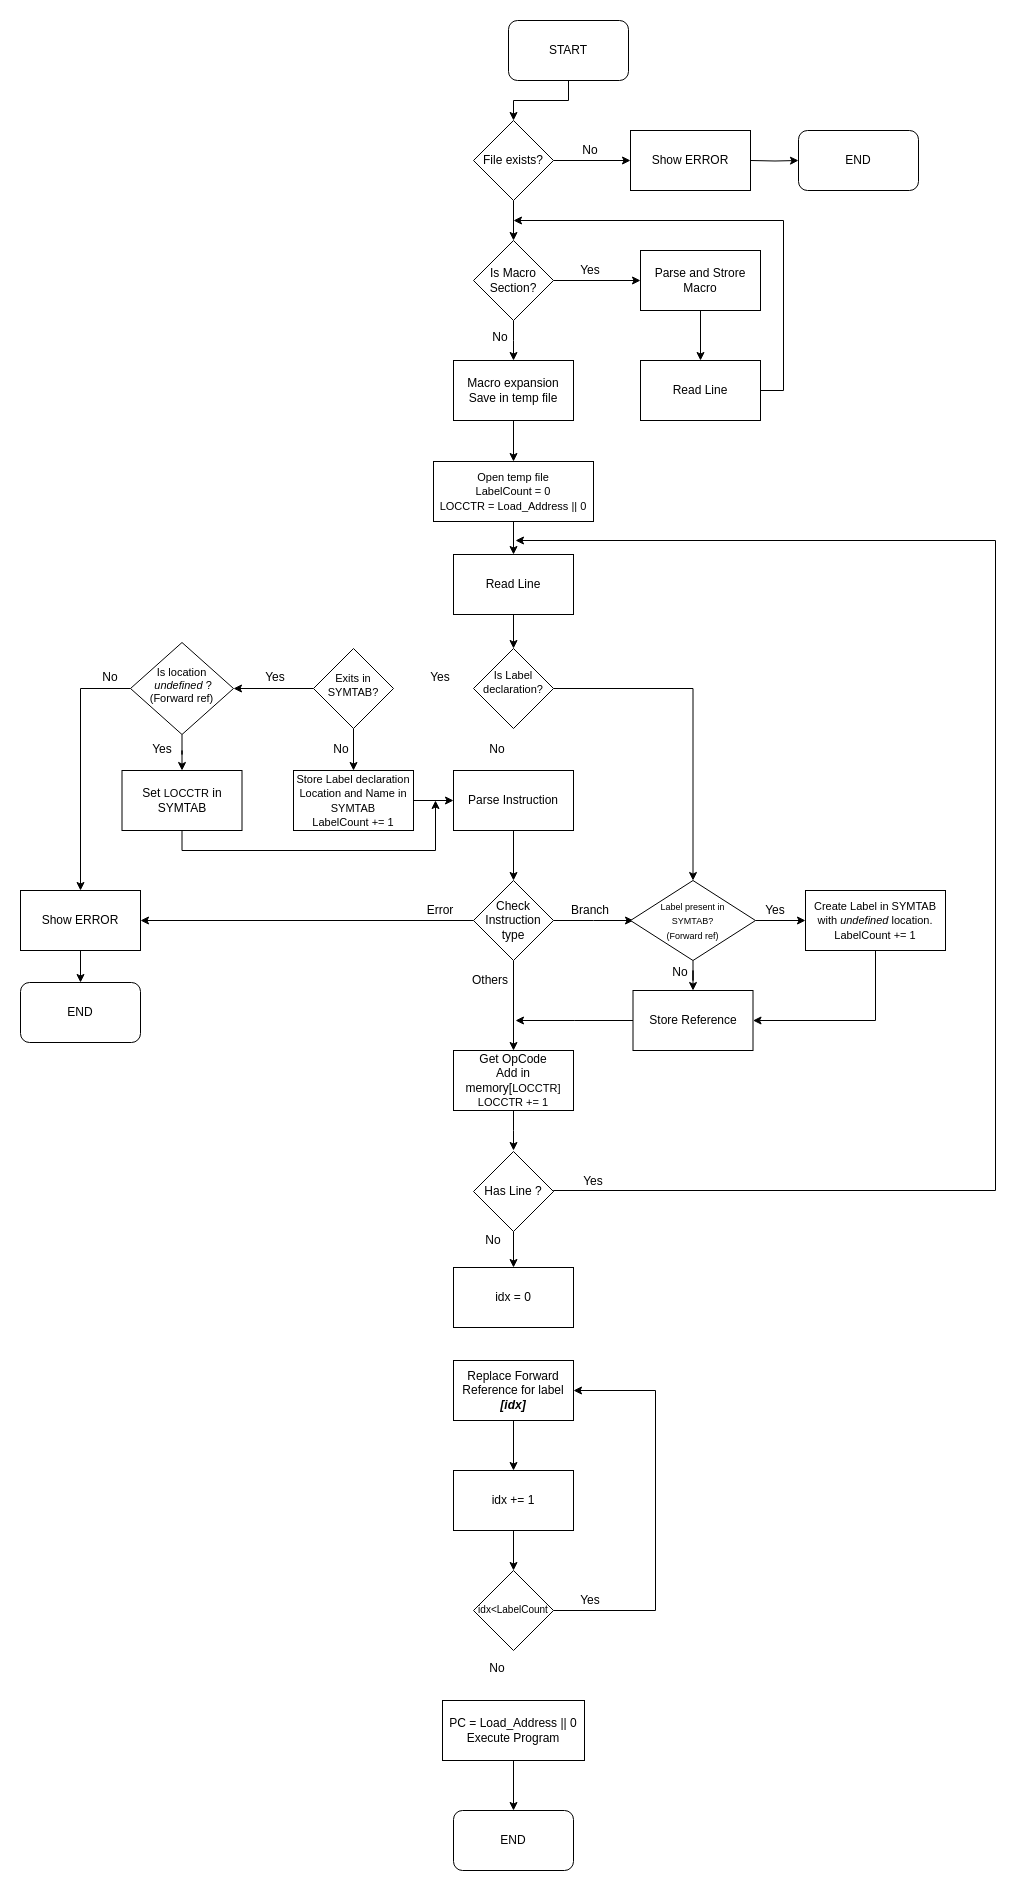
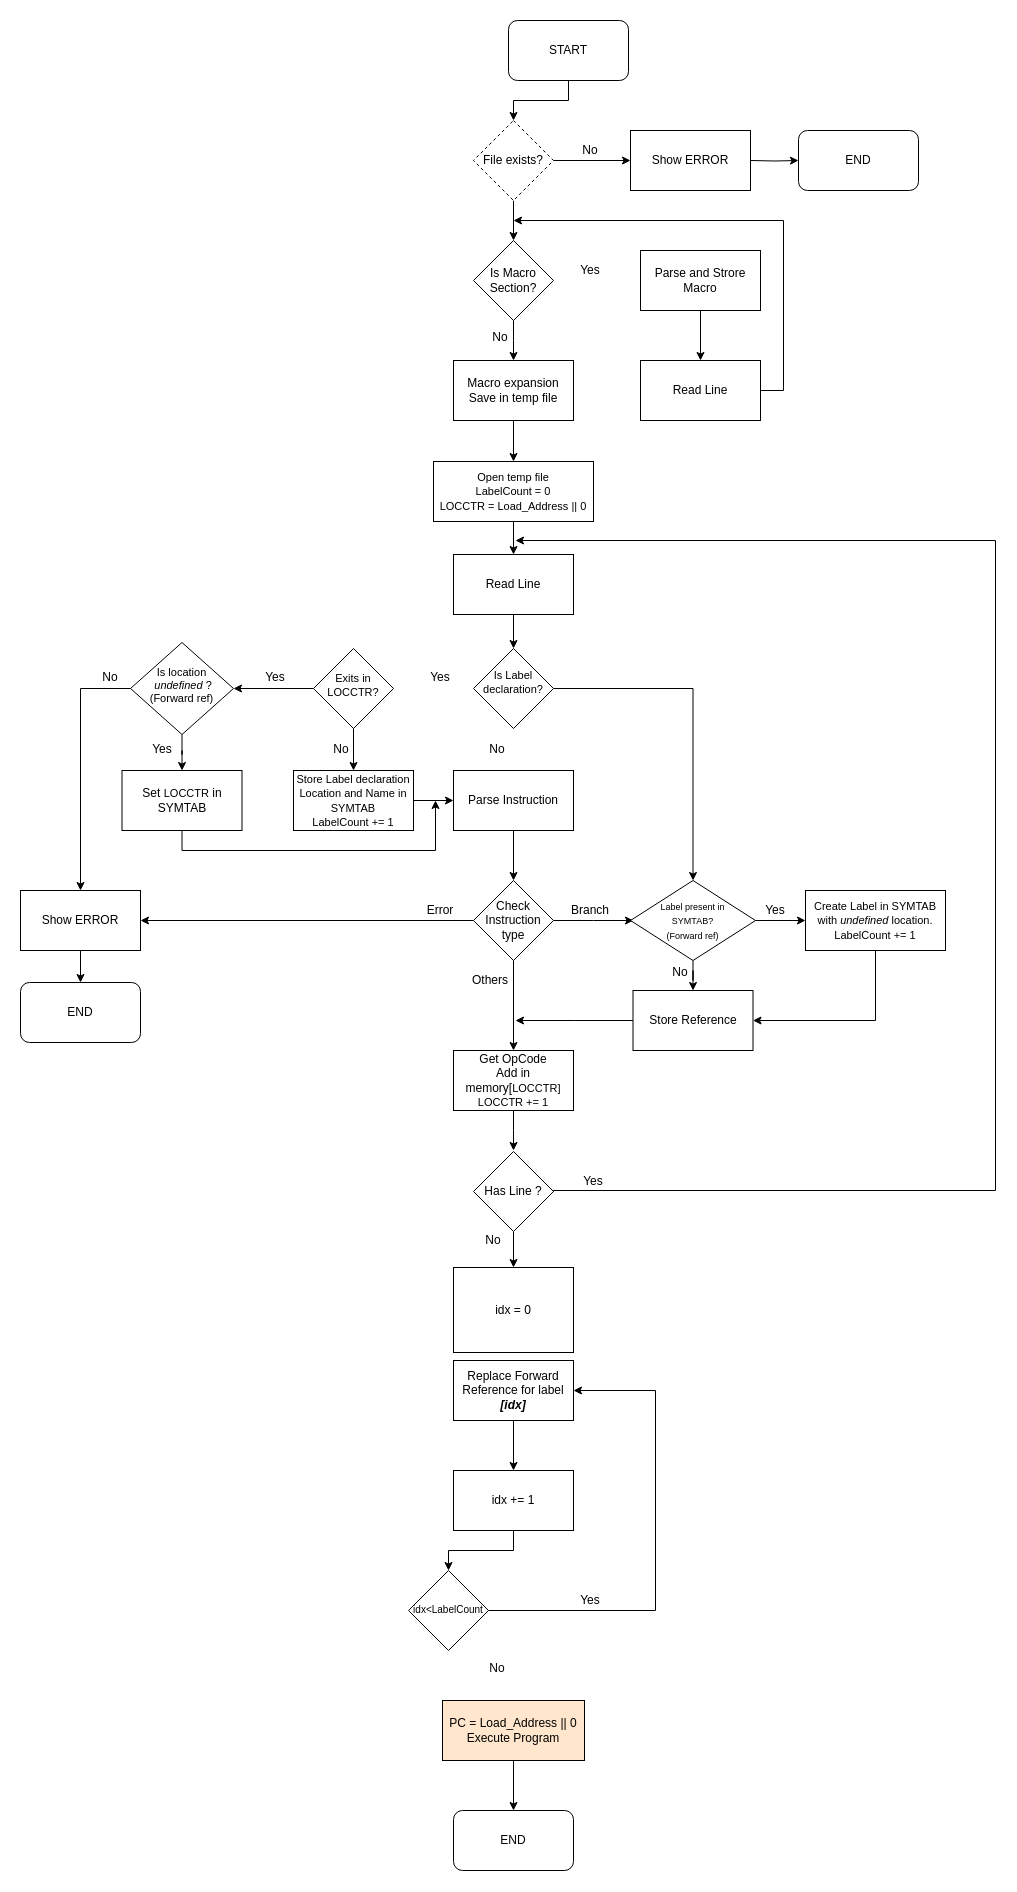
- <mxCell id="6" value="File exists?" style="rhombus;whiteSpace=wrap;html=1;" parent="1" vertex="1"><mxGeometry x="473" y="120" width="80" height="80" as="geometry" /></mxCell>
+ <mxCell id="6" value="File exists?" style="rhombus;whiteSpace=wrap;html=1;dashed=1;" parent="1" vertex="1"><mxGeometry x="473" y="120" width="80" height="80" as="geometry" /></mxCell>
- <mxCell id="10" value="" style="edgeStyle=orthogonalEdgeStyle;rounded=0;orthogonalLoop=1;jettySize=auto;html=1;" parent="1" source="12" target="14" edge="1"><mxGeometry relative="1" as="geometry" /></mxCell>
- <mxCell id="29" value="Exits in SYMTAB?" style="rhombus;whiteSpace=wrap;html=1;spacingTop=-6;fontSize=11;" parent="1" vertex="1"><mxGeometry x="313" y="648" width="80" height="80" as="geometry" /></mxCell>
+ <mxCell id="29" value="Exits in LOCCTR?" style="rhombus;whiteSpace=wrap;html=1;spacingTop=-6;fontSize=11;" parent="1" vertex="1"><mxGeometry x="313" y="648" width="80" height="80" as="geometry" /></mxCell>
- <mxCell id="69" value="idx = 0" style="rounded=0;whiteSpace=wrap;html=1;fontSize=12;" parent="1" vertex="1"><mxGeometry x="453" y="1267" width="120" height="60" as="geometry" /></mxCell>
+ <mxCell id="69" value="idx = 0" style="rounded=0;whiteSpace=wrap;html=1;fontSize=12;" parent="1" vertex="1"><mxGeometry x="453" y="1267" width="120" height="85" as="geometry" /></mxCell>
- <mxCell id="77" value="&lt;font style=&quot;font-size: 10px&quot;&gt;idx&amp;lt;LabelCount&lt;/font&gt;" style="rhombus;whiteSpace=wrap;html=1;rounded=0;fontSize=12;spacingTop=-3;" parent="1" vertex="1"><mxGeometry x="473" y="1570" width="80" height="80" as="geometry" /></mxCell>
+ <mxCell id="77" value="&lt;font style=&quot;font-size: 10px&quot;&gt;idx&amp;lt;LabelCount&lt;/font&gt;" style="rhombus;whiteSpace=wrap;html=1;rounded=0;fontSize=12;spacingTop=-3;" parent="1" vertex="1"><mxGeometry x="408" y="1570" width="80" height="80" as="geometry" /></mxCell>
- <mxCell id="80" value="PC = Load_Address || 0&lt;br&gt;Execute Program" style="rounded=0;whiteSpace=wrap;html=1;fontSize=12;" parent="1" vertex="1"><mxGeometry x="442" y="1700" width="142" height="60" as="geometry" /></mxCell>
+ <mxCell id="80" value="PC = Load_Address || 0&lt;br&gt;Execute Program" style="rounded=0;whiteSpace=wrap;html=1;fontSize=12;fillColor=#ffe6cc;" parent="1" vertex="1"><mxGeometry x="442" y="1700" width="142" height="60" as="geometry" /></mxCell>
